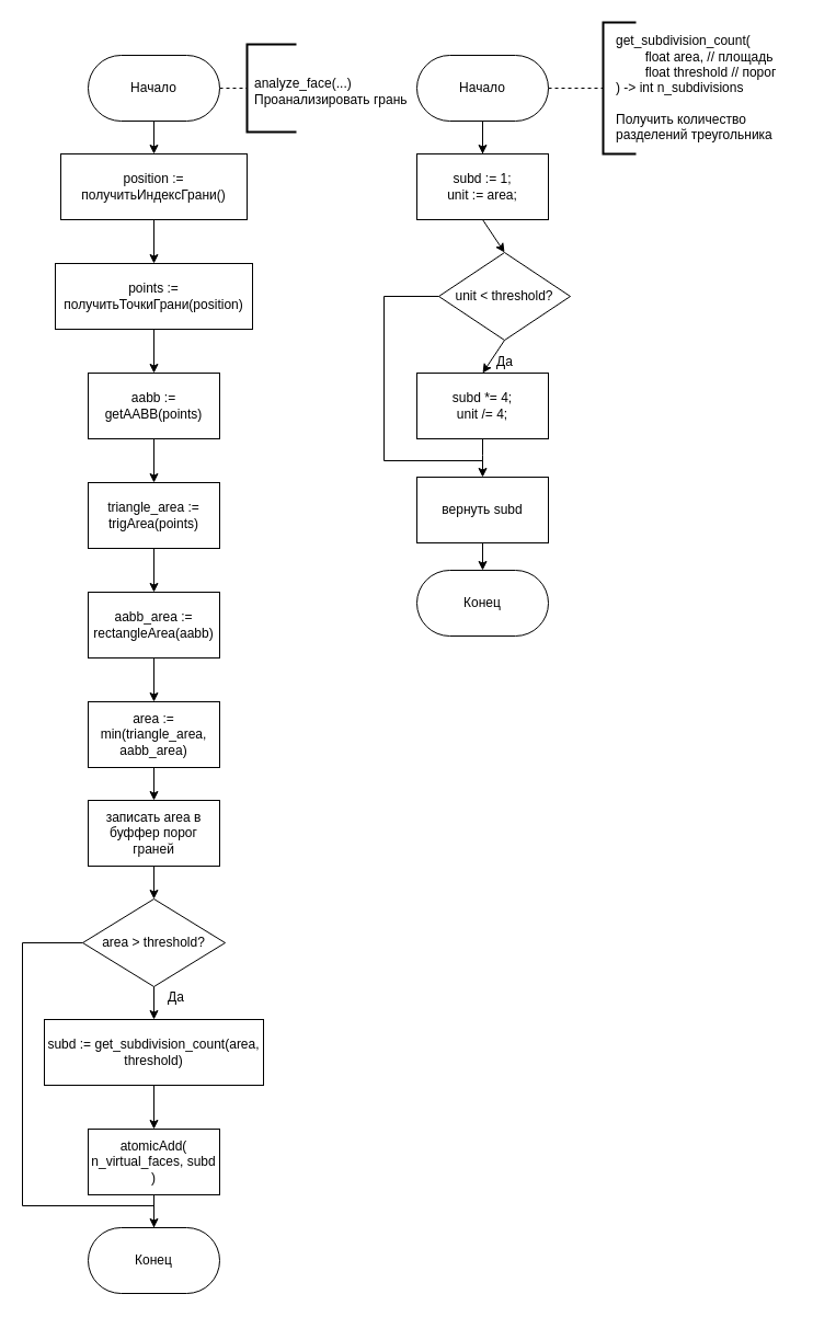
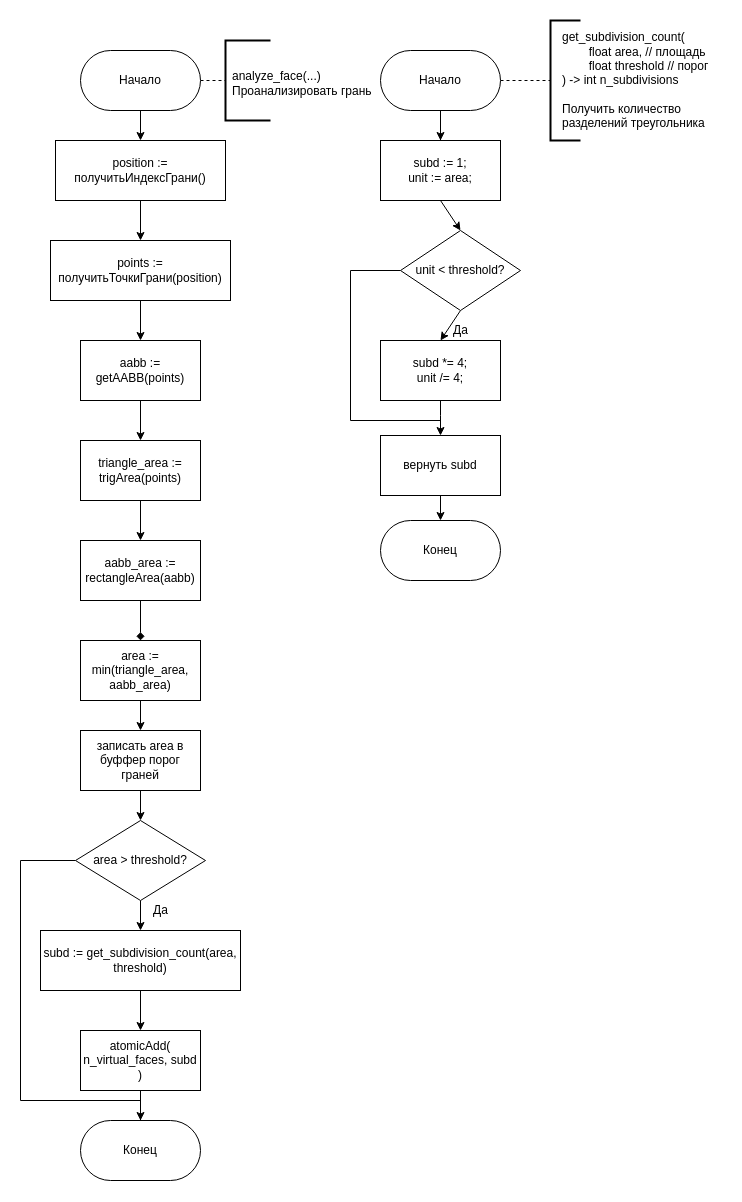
- <mxCell id="13" style="edgeStyle=none;html=1;exitX=0.5;exitY=1;exitDx=0;exitDy=0;entryX=0.5;entryY=0;entryDx=0;entryDy=0;endArrow=classic;endFill=1;rounded=0;" parent="1" source="14" target="16" edge="1"><mxGeometry relative="1" as="geometry" /></mxCell>
+ <mxCell id="13" style="edgeStyle=none;html=1;exitX=0.5;exitY=1;exitDx=0;exitDy=0;entryX=0.5;entryY=0;entryDx=0;entryDy=0;endArrow=diamond;endFill=1;rounded=0;" parent="1" source="14" target="16" edge="1"><mxGeometry relative="1" as="geometry" /></mxCell>
